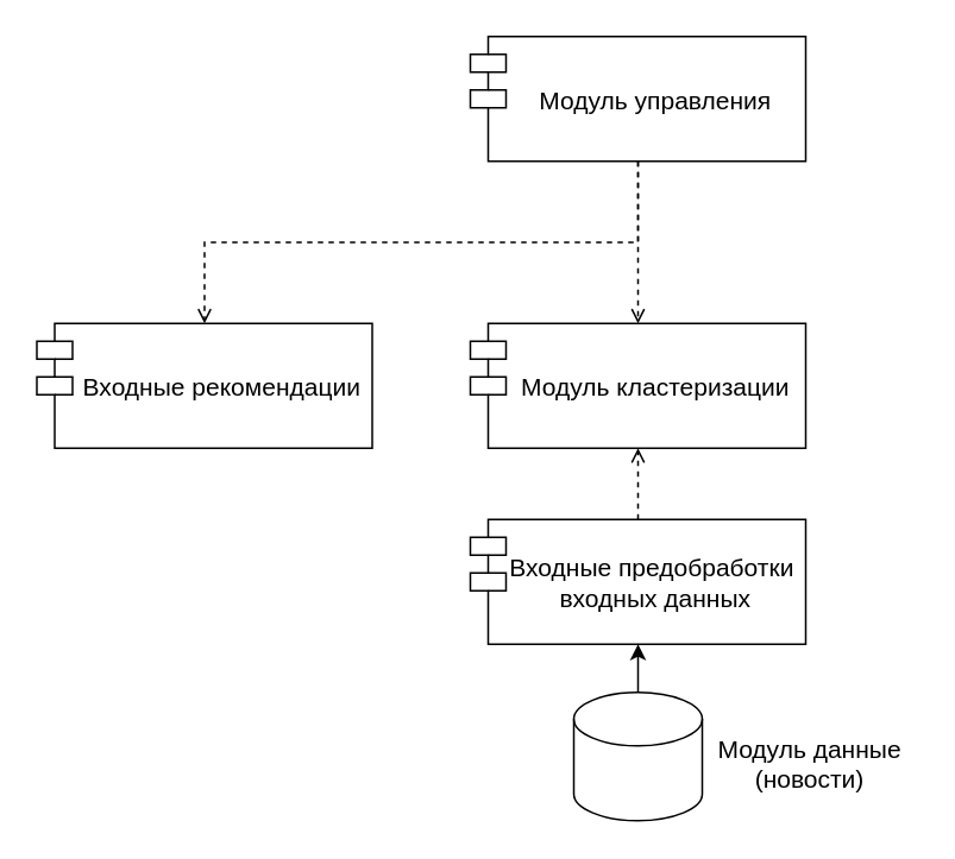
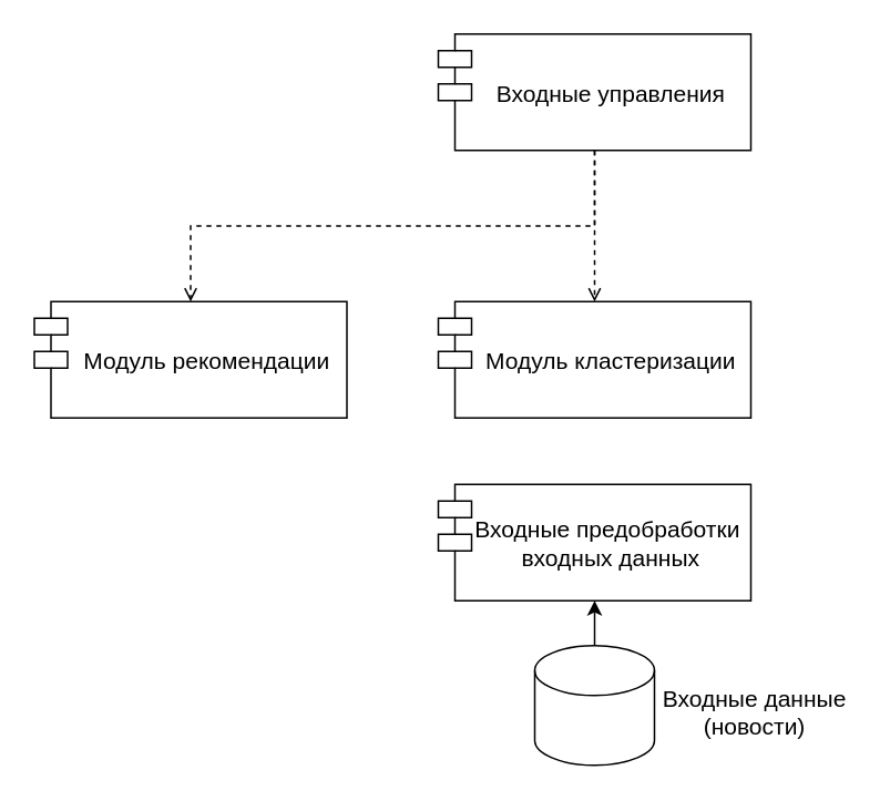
- <mxCell id="4" value="Модуль управления" style="shape=module;align=left;spacingLeft=20;align=center;verticalAlign=middle;fontSize=14;" vertex="1" parent="1"><mxGeometry x="263" y="20" width="188" height="70" as="geometry" /></mxCell>
+ <mxCell id="4" value="Входные управления" style="shape=module;align=left;spacingLeft=20;align=center;verticalAlign=middle;fontSize=14;" vertex="1" parent="1"><mxGeometry x="263" y="20" width="188" height="70" as="geometry" /></mxCell>
- <mxCell id="5" value="Входные рекомендации" style="shape=module;align=left;spacingLeft=20;align=center;verticalAlign=middle;fontSize=14;" vertex="1" parent="1"><mxGeometry x="20" y="181" width="188" height="70" as="geometry" /></mxCell>
+ <mxCell id="5" value="Модуль рекомендации" style="shape=module;align=left;spacingLeft=20;align=center;verticalAlign=middle;fontSize=14;" vertex="1" parent="1"><mxGeometry x="20" y="181" width="188" height="70" as="geometry" /></mxCell>
- <mxCell id="7" style="edgeStyle=orthogonalEdgeStyle;rounded=0;orthogonalLoop=1;jettySize=auto;html=1;exitX=0.5;exitY=0;exitDx=0;exitDy=0;entryX=0.5;entryY=1;entryDx=0;entryDy=0;dashed=1;fontSize=14;endArrow=open;endFill=0;" edge="1" parent="1" source="8" target="6"><mxGeometry relative="1" as="geometry" /></mxCell>
- <mxCell id="11" value="Модуль данные&lt;br&gt;(новости)" style="text;html=1;align=center;verticalAlign=middle;resizable=0;points=[];autosize=1;strokeColor=none;fillColor=none;fontSize=14;" vertex="1" parent="1"><mxGeometry x="393" y="409" width="120" height="38" as="geometry" /></mxCell>
+ <mxCell id="11" value="Входные данные&lt;br&gt;(новости)" style="text;html=1;align=center;verticalAlign=middle;resizable=0;points=[];autosize=1;strokeColor=none;fillColor=none;fontSize=14;" vertex="1" parent="1"><mxGeometry x="393" y="409" width="120" height="38" as="geometry" /></mxCell>
